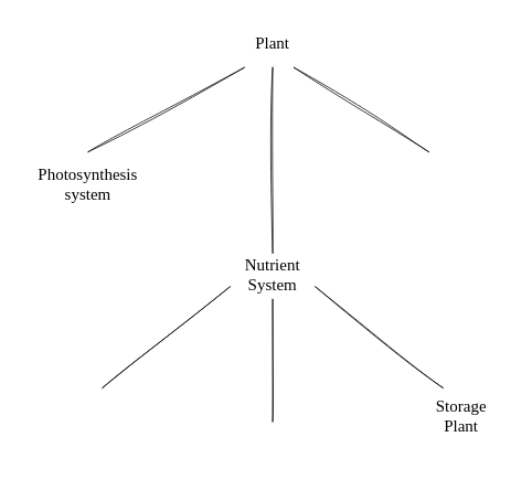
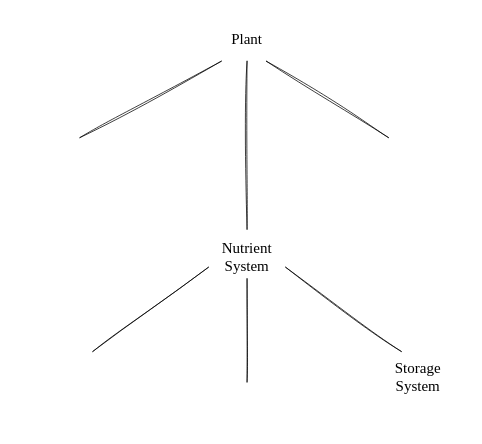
- <mxCell id="5" value="Photosynthesis system" style="text;html=1;strokeColor=none;fillColor=none;align=center;verticalAlign=middle;whiteSpace=wrap;rounded=0;sketch=1;hachureGap=4;jiggle=2;curveFitting=1;fontFamily=Architects Daughter;fontSource=https%3A%2F%2Ffonts.googleapis.com%2Fcss%3Ffamily%3DArchitects%2BDaughter;fontSize=20;" vertex="1" parent="2"><mxGeometry y="170.003" width="171.429" height="61.111" as="geometry" /></mxCell>
- <mxCell id="8" value="Nutrient System" style="text;html=1;strokeColor=none;fillColor=none;align=center;verticalAlign=middle;whiteSpace=wrap;rounded=0;sketch=1;hachureGap=4;jiggle=2;curveFitting=1;fontFamily=Architects Daughter;fontSource=https%3A%2F%2Ffonts.googleapis.com%2Fcss%3Ffamily%3DArchitects%2BDaughter;fontSize=20;" vertex="1" parent="2"><mxGeometry x="257.143" y="279.996" width="102.857" height="61.111" as="geometry" /></mxCell>
+ <mxCell id="8" value="Nutrient System" style="text;html=1;strokeColor=none;fillColor=none;align=center;verticalAlign=middle;whiteSpace=wrap;rounded=0;sketch=1;hachureGap=4;jiggle=2;curveFitting=1;fontFamily=Architects Daughter;fontSource=https%3A%2F%2Ffonts.googleapis.com%2Fcss%3Ffamily%3DArchitects%2BDaughter;fontSize=20;" vertex="1" parent="2"><mxGeometry x="257.143" y="289.996" width="102.857" height="61.111" as="geometry" /></mxCell>
- <mxCell id="12" value="Storage Plant" style="text;html=1;strokeColor=none;fillColor=none;align=center;verticalAlign=middle;whiteSpace=wrap;rounded=0;sketch=1;hachureGap=4;jiggle=2;curveFitting=1;fontFamily=Architects Daughter;fontSource=https%3A%2F%2Ffonts.googleapis.com%2Fcss%3Ffamily%3DArchitects%2BDaughter;fontSize=20;" vertex="1" parent="2"><mxGeometry x="485.003" y="449.999" width="102.857" height="61.111" as="geometry" /></mxCell>
+ <mxCell id="12" value="Storage System" style="text;html=1;strokeColor=none;fillColor=none;align=center;verticalAlign=middle;whiteSpace=wrap;rounded=0;sketch=1;hachureGap=4;jiggle=2;curveFitting=1;fontFamily=Architects Daughter;fontSource=https%3A%2F%2Ffonts.googleapis.com%2Fcss%3Ffamily%3DArchitects%2BDaughter;fontSize=20;" vertex="1" parent="2"><mxGeometry x="485.003" y="449.999" width="102.857" height="61.111" as="geometry" /></mxCell>
